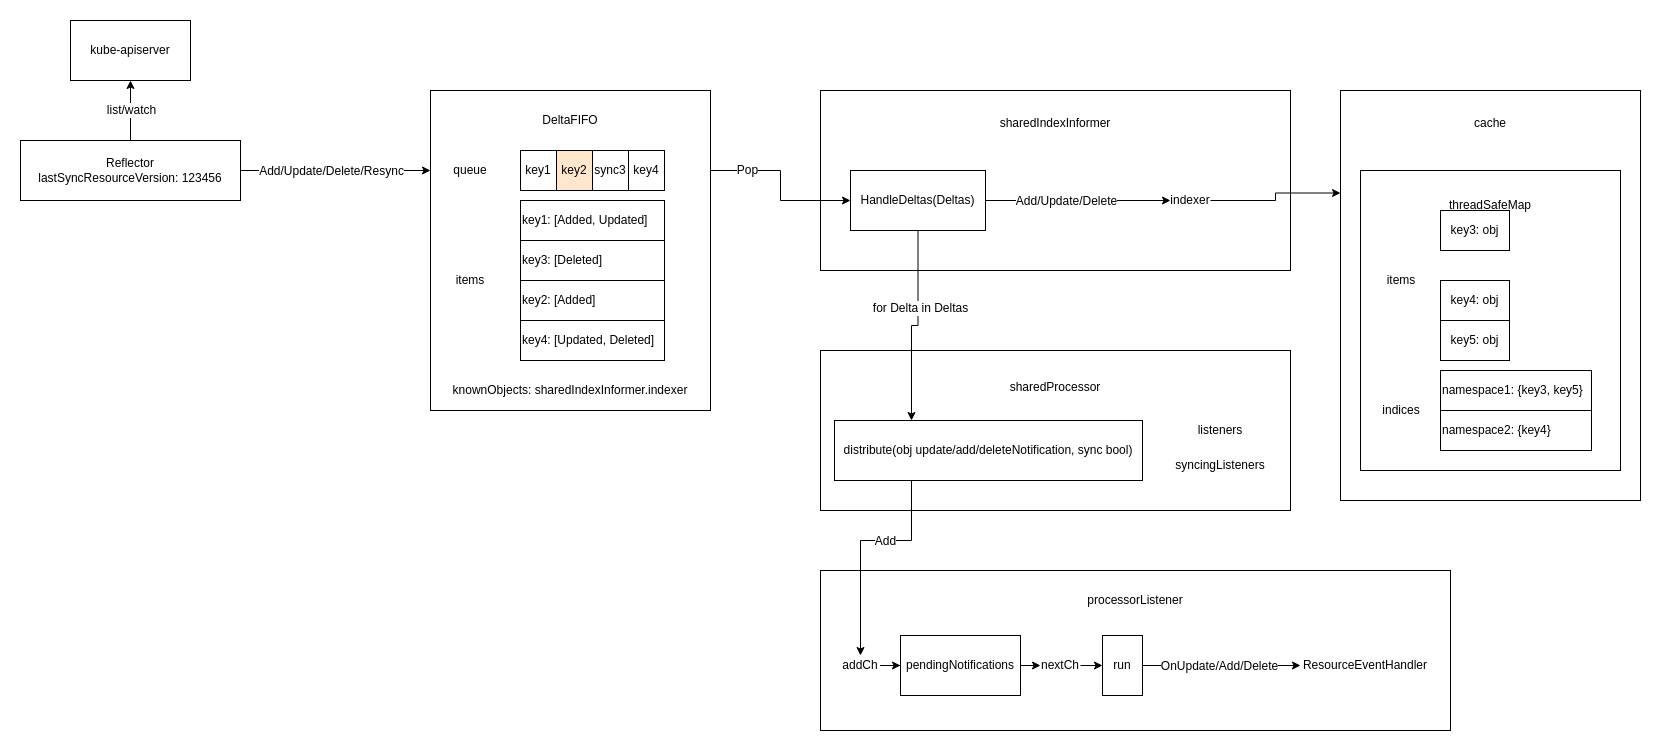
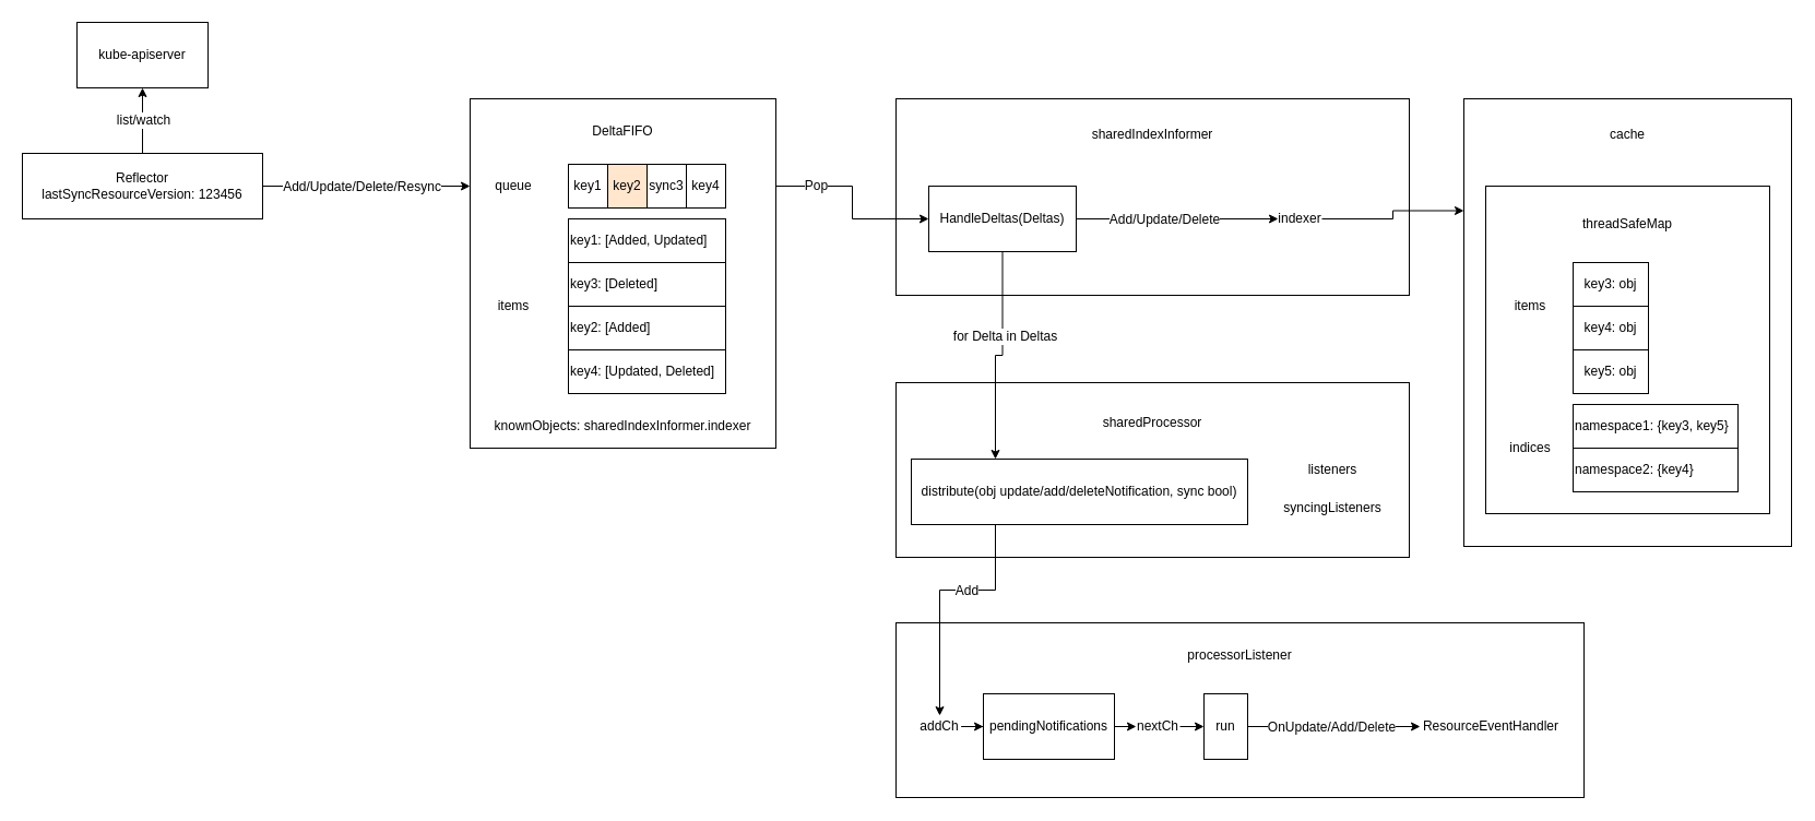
- <mxCell id="45" value="key3: obj" style="rounded=0;whiteSpace=wrap;html=1;align=center;" vertex="1" parent="1"><mxGeometry x="1440" y="210" width="69" height="40" as="geometry" /></mxCell>
+ <mxCell id="45" value="key3: obj" style="rounded=0;whiteSpace=wrap;html=1;align=center;" vertex="1" parent="1"><mxGeometry x="1440" y="240" width="69" height="40" as="geometry" /></mxCell>
